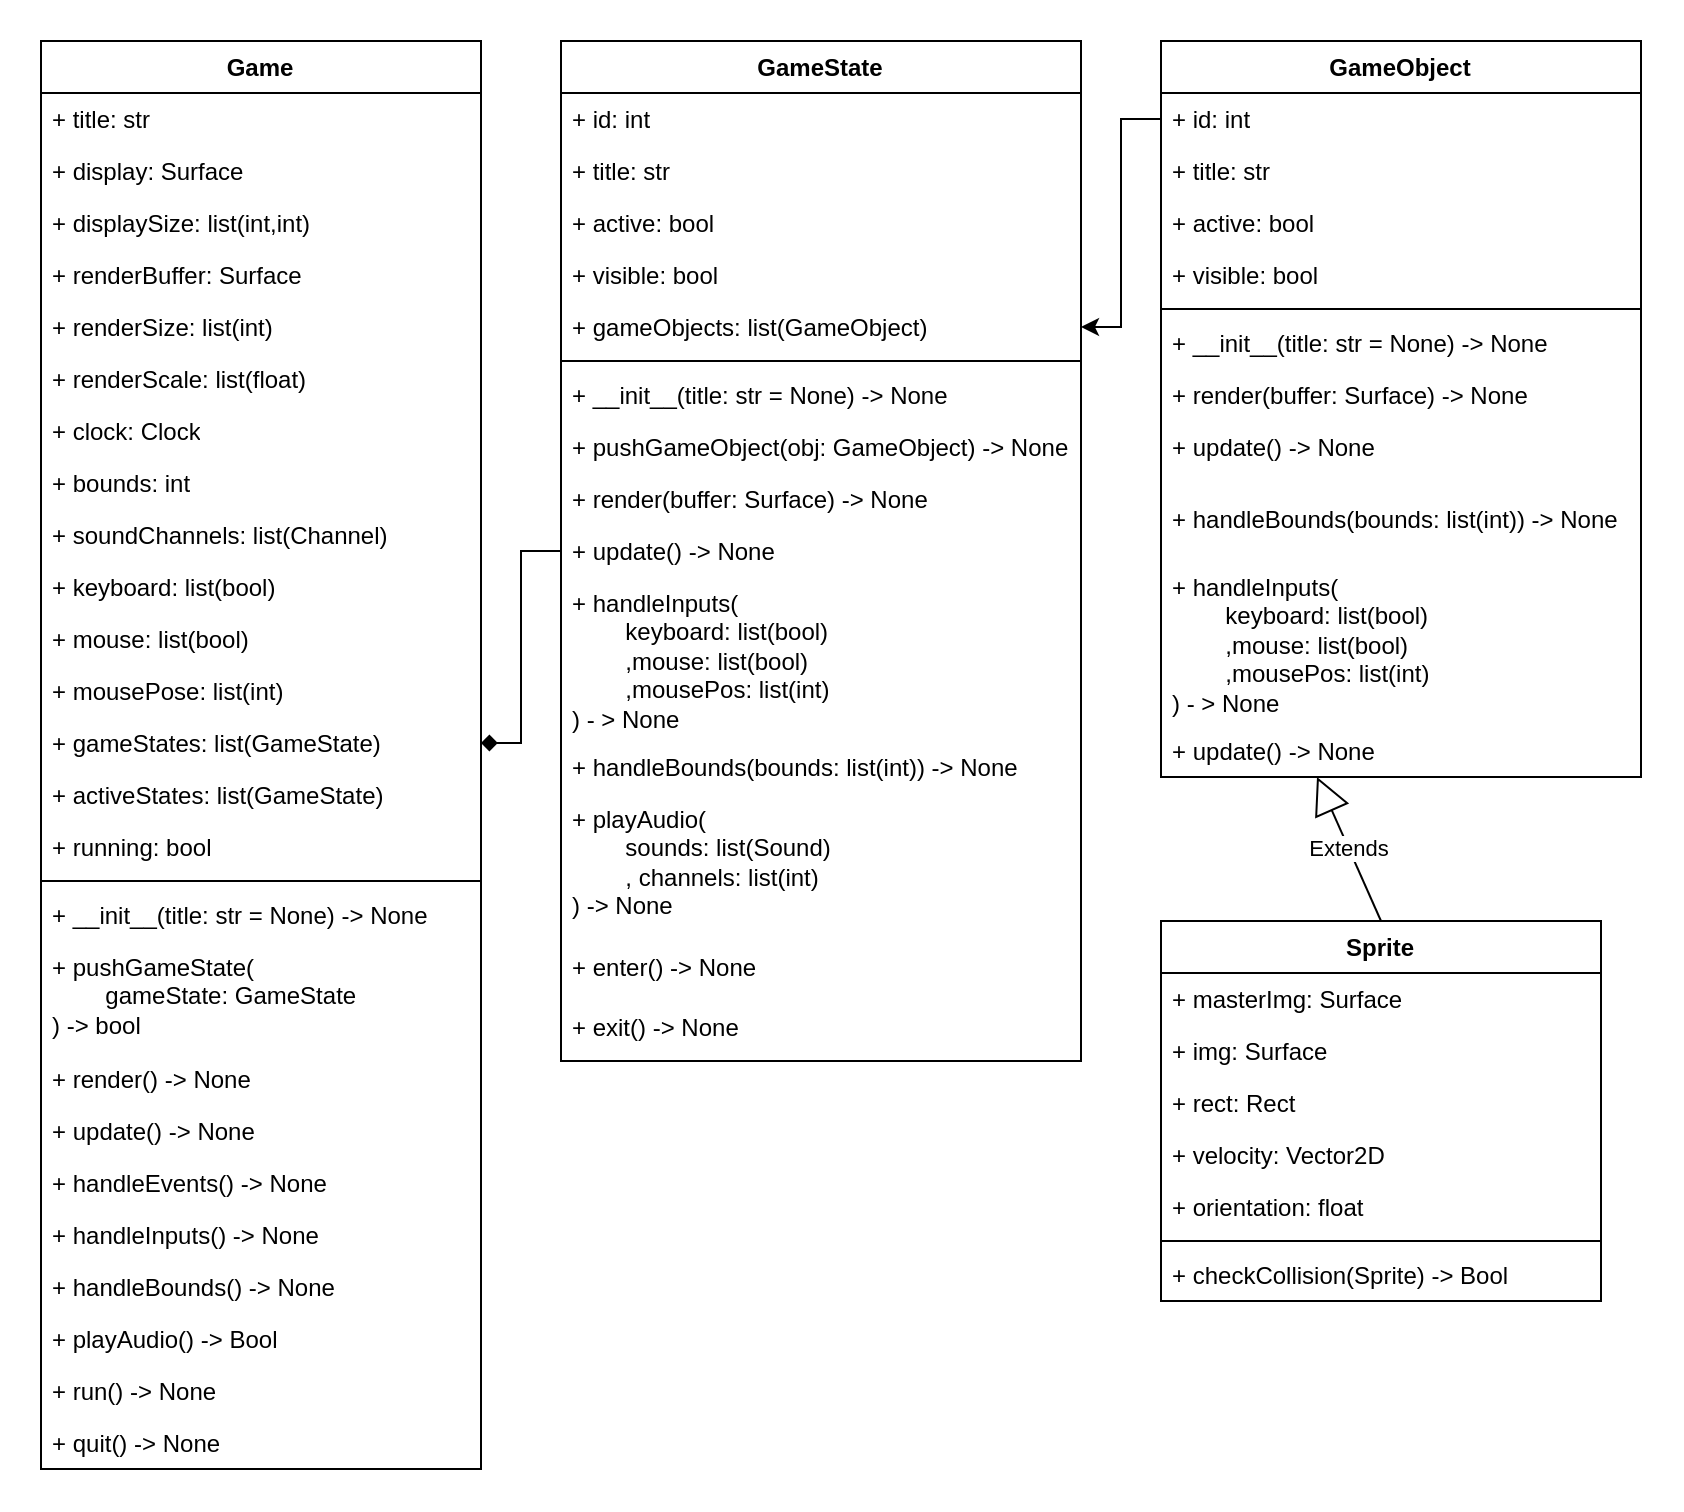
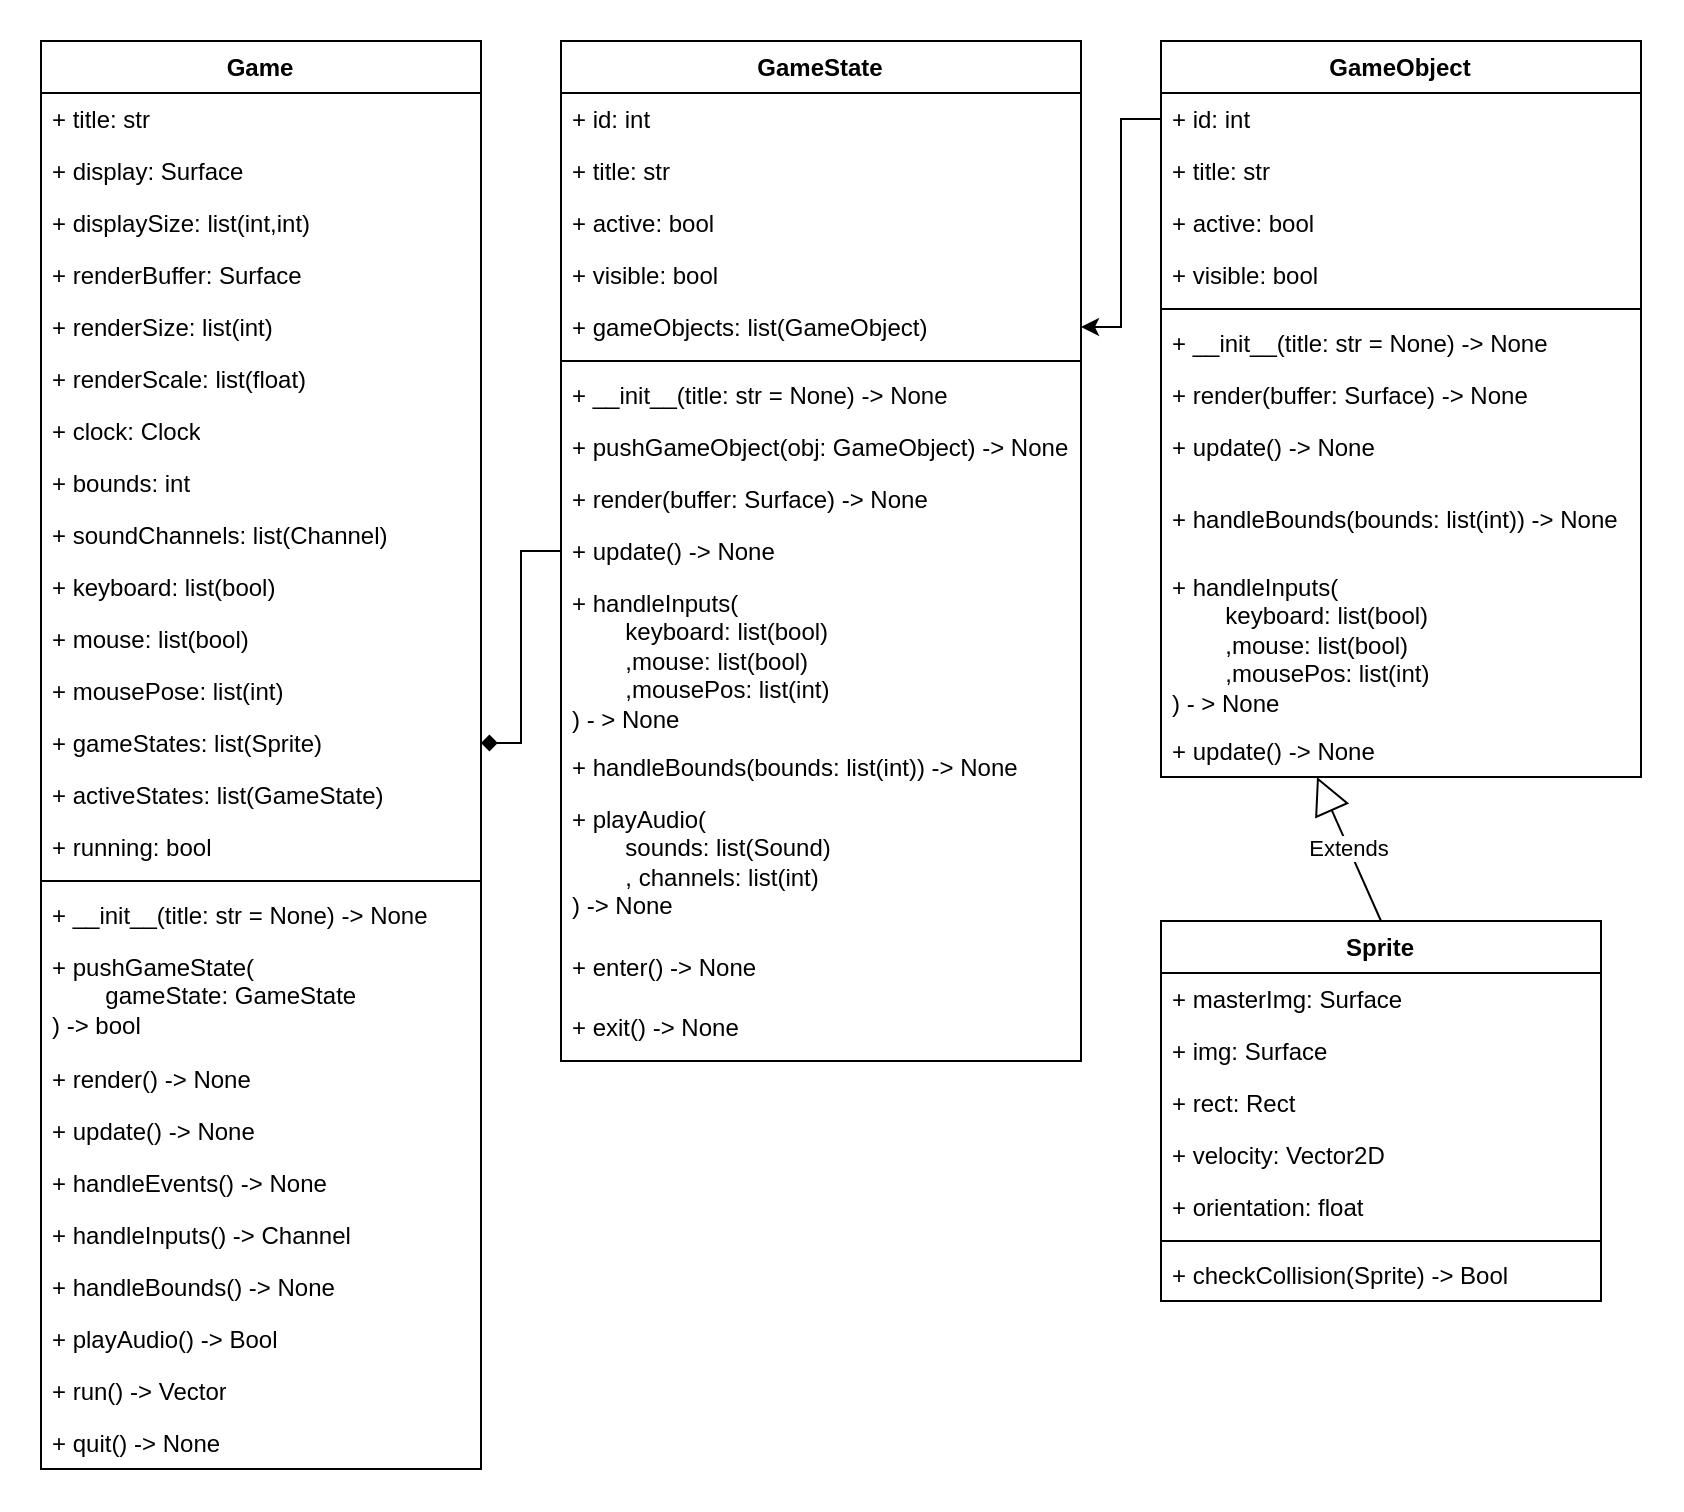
- <mxCell id="15" value="+ gameStates: list(GameState)" style="text;strokeColor=none;fillColor=none;align=left;verticalAlign=top;spacingLeft=4;spacingRight=4;overflow=hidden;rotatable=0;points=[[0,0.5],[1,0.5]];portConstraint=eastwest;whiteSpace=wrap;html=1;" parent="2" vertex="1"><mxGeometry y="338" width="220" height="26" as="geometry" /></mxCell>
+ <mxCell id="15" value="+ gameStates: list(Sprite)" style="text;strokeColor=none;fillColor=none;align=left;verticalAlign=top;spacingLeft=4;spacingRight=4;overflow=hidden;rotatable=0;points=[[0,0.5],[1,0.5]];portConstraint=eastwest;whiteSpace=wrap;html=1;" parent="2" vertex="1"><mxGeometry y="338" width="220" height="26" as="geometry" /></mxCell>
- <mxCell id="24" value="+ handleInputs() -&amp;gt; None" style="text;strokeColor=none;fillColor=none;align=left;verticalAlign=top;spacingLeft=4;spacingRight=4;overflow=hidden;rotatable=0;points=[[0,0.5],[1,0.5]];portConstraint=eastwest;whiteSpace=wrap;html=1;" parent="2" vertex="1"><mxGeometry y="584" width="220" height="26" as="geometry" /></mxCell>
+ <mxCell id="24" value="+ handleInputs() -&amp;gt; Channel" style="text;strokeColor=none;fillColor=none;align=left;verticalAlign=top;spacingLeft=4;spacingRight=4;overflow=hidden;rotatable=0;points=[[0,0.5],[1,0.5]];portConstraint=eastwest;whiteSpace=wrap;html=1;" parent="2" vertex="1"><mxGeometry y="584" width="220" height="26" as="geometry" /></mxCell>
- <mxCell id="27" value="+ run() -&amp;gt; None" style="text;strokeColor=none;fillColor=none;align=left;verticalAlign=top;spacingLeft=4;spacingRight=4;overflow=hidden;rotatable=0;points=[[0,0.5],[1,0.5]];portConstraint=eastwest;whiteSpace=wrap;html=1;" parent="2" vertex="1"><mxGeometry y="662" width="220" height="26" as="geometry" /></mxCell>
+ <mxCell id="27" value="+ run() -&amp;gt; Vector" style="text;strokeColor=none;fillColor=none;align=left;verticalAlign=top;spacingLeft=4;spacingRight=4;overflow=hidden;rotatable=0;points=[[0,0.5],[1,0.5]];portConstraint=eastwest;whiteSpace=wrap;html=1;" parent="2" vertex="1"><mxGeometry y="662" width="220" height="26" as="geometry" /></mxCell>
